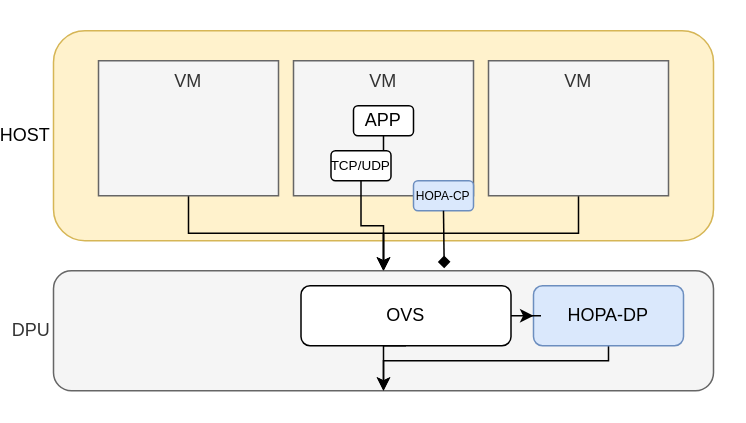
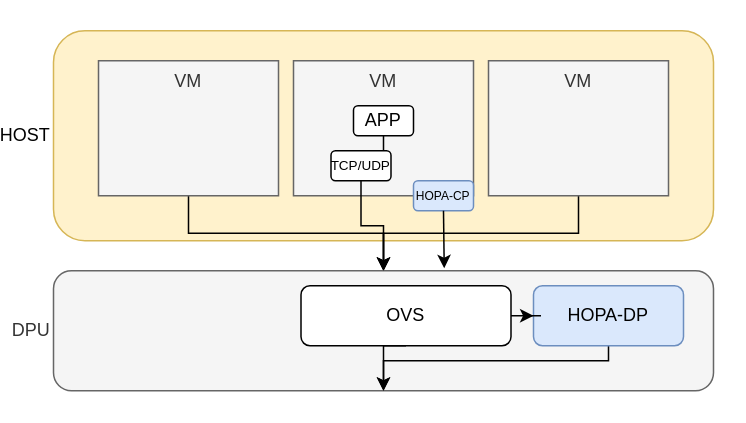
- <mxCell id="16" style="edgeStyle=orthogonalEdgeStyle;rounded=0;orthogonalLoop=1;jettySize=auto;html=1;exitX=0.5;exitY=1;exitDx=0;exitDy=0;entryX=0.592;entryY=-0.021;entryDx=0;entryDy=0;entryPerimeter=0;endArrow=diamond;" edge="1" parent="1" source="11" target="8"><mxGeometry relative="1" as="geometry" /></mxCell>
+ <mxCell id="16" style="edgeStyle=orthogonalEdgeStyle;rounded=0;orthogonalLoop=1;jettySize=auto;html=1;exitX=0.5;exitY=1;exitDx=0;exitDy=0;entryX=0.592;entryY=-0.021;entryDx=0;entryDy=0;entryPerimeter=0;" edge="1" parent="1" source="11" target="8"><mxGeometry relative="1" as="geometry" /></mxCell>
